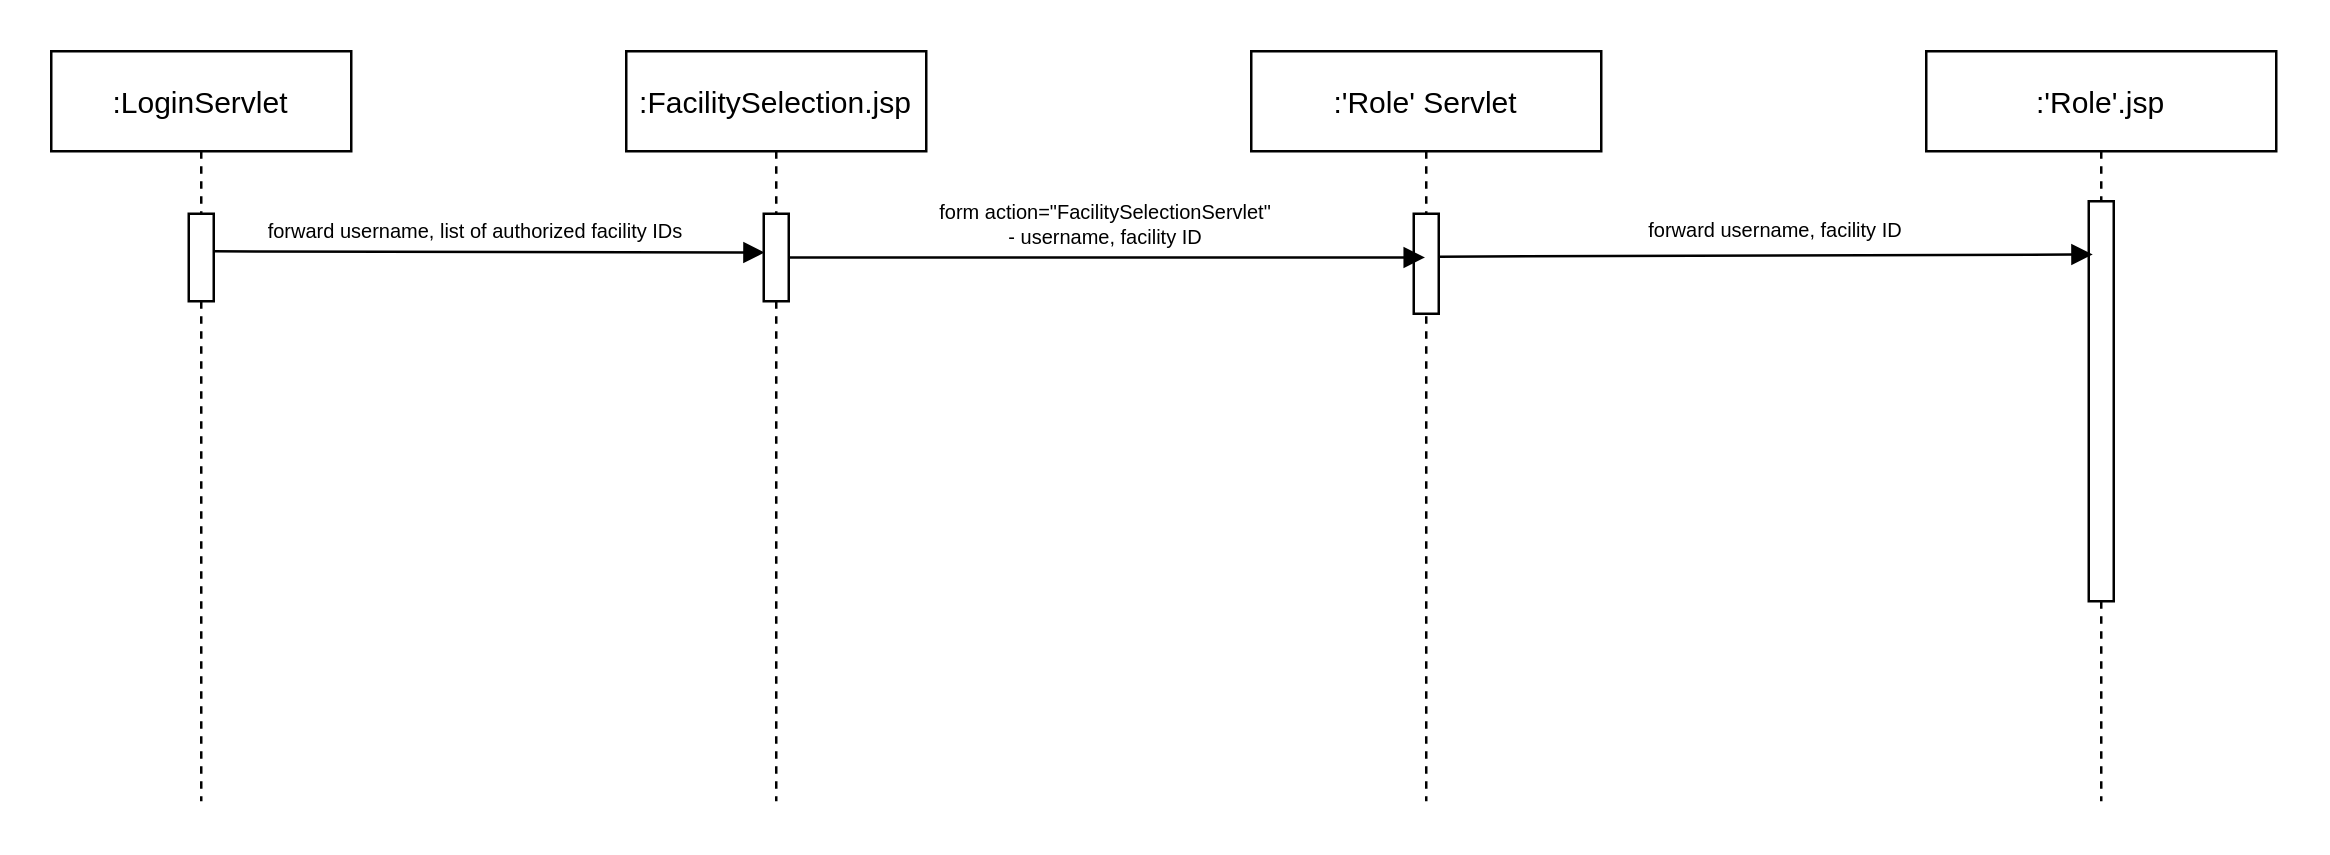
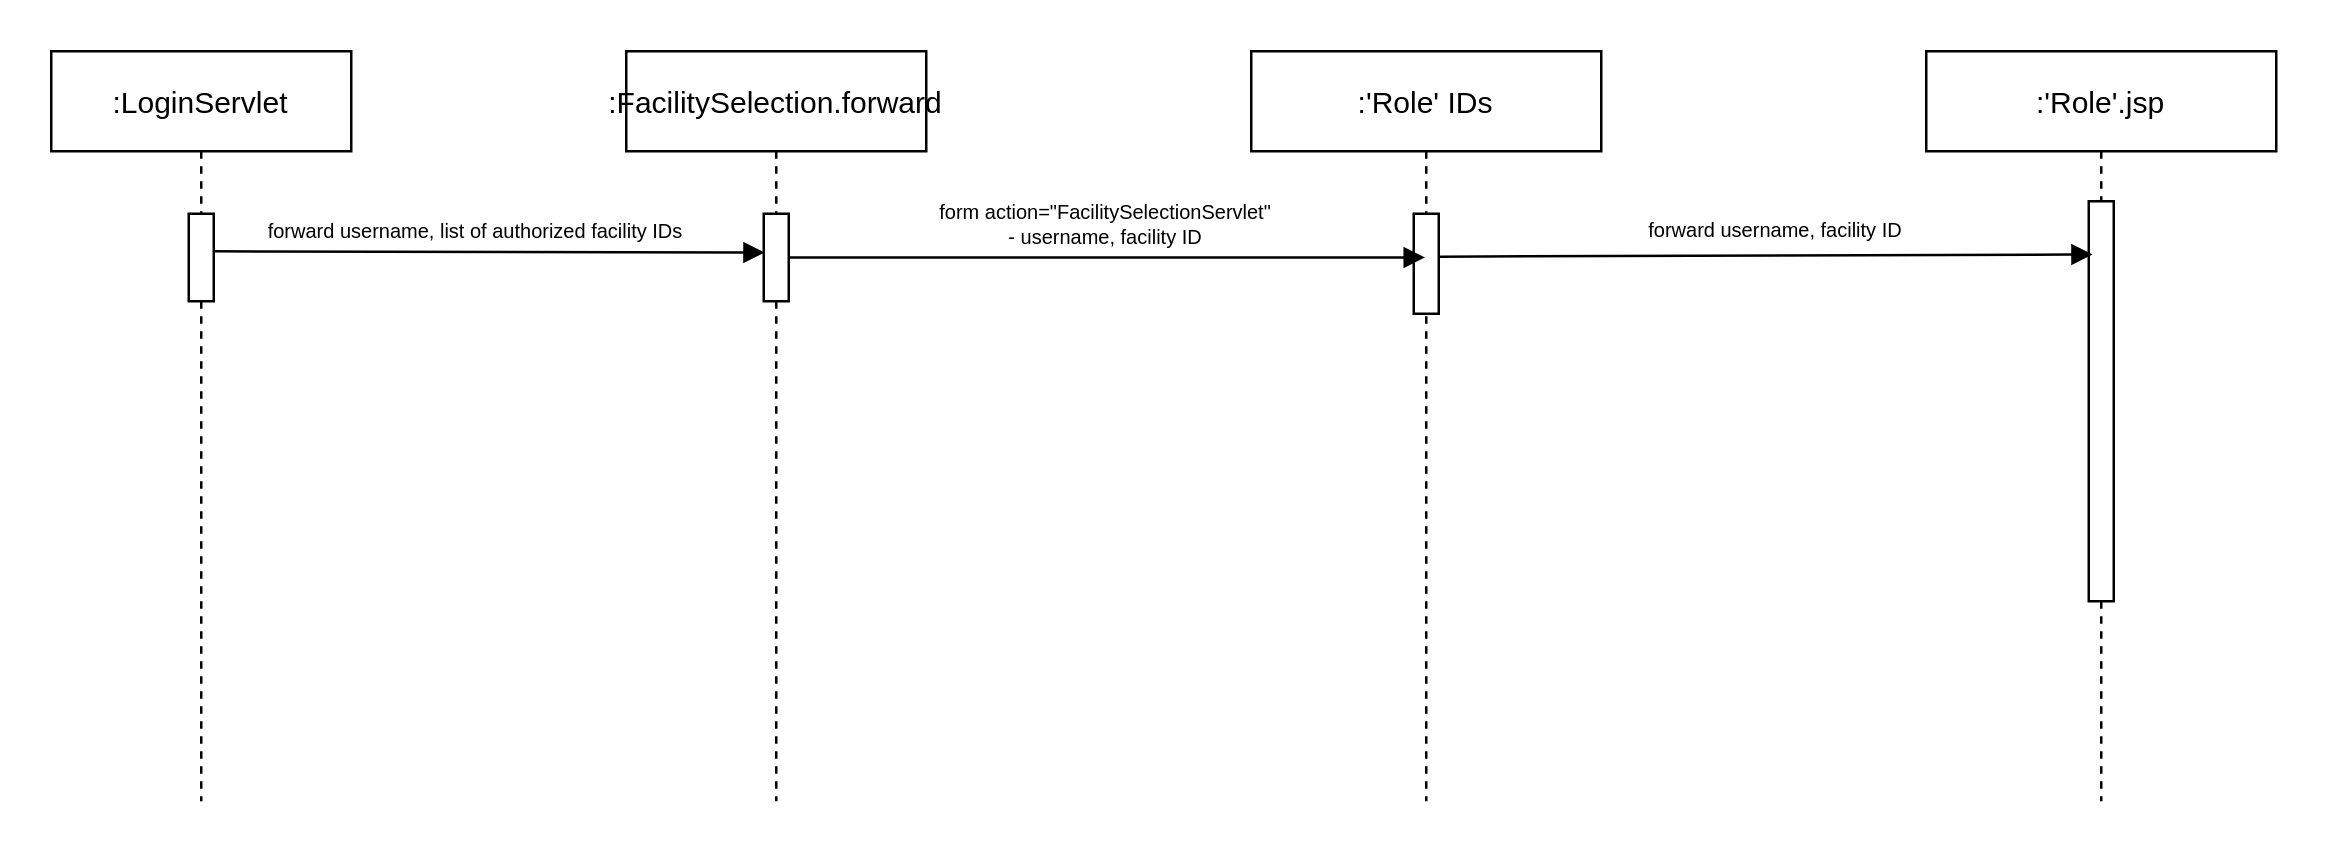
- <mxCell id="2" value=":FacilitySelection.jsp" style="shape=umlLifeline;perimeter=lifelinePerimeter;container=1;collapsible=0;recursiveResize=0;rounded=0;shadow=0;strokeWidth=1;" parent="1" vertex="1"><mxGeometry x="250" y="20" width="120" height="300" as="geometry" /></mxCell>
+ <mxCell id="2" value=":FacilitySelection.forward" style="shape=umlLifeline;perimeter=lifelinePerimeter;container=1;collapsible=0;recursiveResize=0;rounded=0;shadow=0;strokeWidth=1;" parent="1" vertex="1"><mxGeometry x="250" y="20" width="120" height="300" as="geometry" /></mxCell>
- <mxCell id="4" value=":'Role' Servlet" style="shape=umlLifeline;perimeter=lifelinePerimeter;container=1;collapsible=0;recursiveResize=0;rounded=0;shadow=0;strokeWidth=1;" parent="1" vertex="1"><mxGeometry x="500" y="20" width="140" height="300" as="geometry" /></mxCell>
+ <mxCell id="4" value=":'Role' IDs" style="shape=umlLifeline;perimeter=lifelinePerimeter;container=1;collapsible=0;recursiveResize=0;rounded=0;shadow=0;strokeWidth=1;" parent="1" vertex="1"><mxGeometry x="500" y="20" width="140" height="300" as="geometry" /></mxCell>
